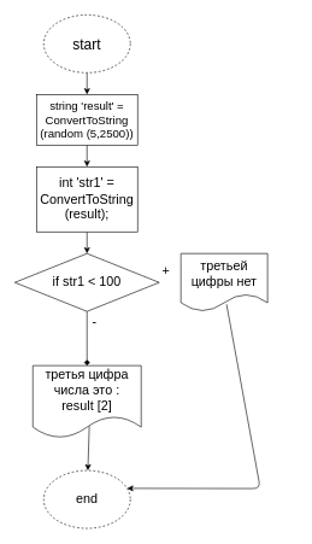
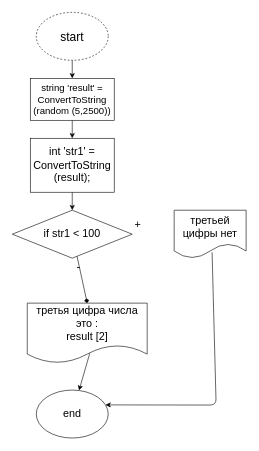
- <mxCell id="11" value="третьей цифры нет" style="shape=document;whiteSpace=wrap;html=1;boundedLbl=1;fontSize=18;" vertex="1" parent="1"><mxGeometry x="250" y="350" width="120" height="80" as="geometry" /></mxCell>
+ <mxCell id="11" value="третьей цифры нет" style="shape=document;whiteSpace=wrap;html=1;boundedLbl=1;fontSize=18;" vertex="1" parent="1"><mxGeometry x="290" y="350" width="120" height="80" as="geometry" /></mxCell>
- <mxCell id="12" value="третья цифра числа это :&lt;br&gt;result [2]" style="shape=document;whiteSpace=wrap;html=1;boundedLbl=1;fontSize=18;" vertex="1" parent="1"><mxGeometry x="45" y="505" width="150" height="100" as="geometry" /></mxCell>
+ <mxCell id="12" value="третья цифра числа это :&lt;br&gt;result [2]" style="shape=document;whiteSpace=wrap;html=1;boundedLbl=1;fontSize=18;" vertex="1" parent="1"><mxGeometry x="45" y="505" width="200" height="100" as="geometry" /></mxCell>
- <mxCell id="15" value="end" style="ellipse;whiteSpace=wrap;html=1;fontSize=18;dashed=1;" vertex="1" parent="1"><mxGeometry x="60" y="650" width="120" height="80" as="geometry" /></mxCell>
+ <mxCell id="15" value="end" style="ellipse;whiteSpace=wrap;html=1;fontSize=18;" vertex="1" parent="1"><mxGeometry x="60" y="650" width="120" height="80" as="geometry" /></mxCell>
